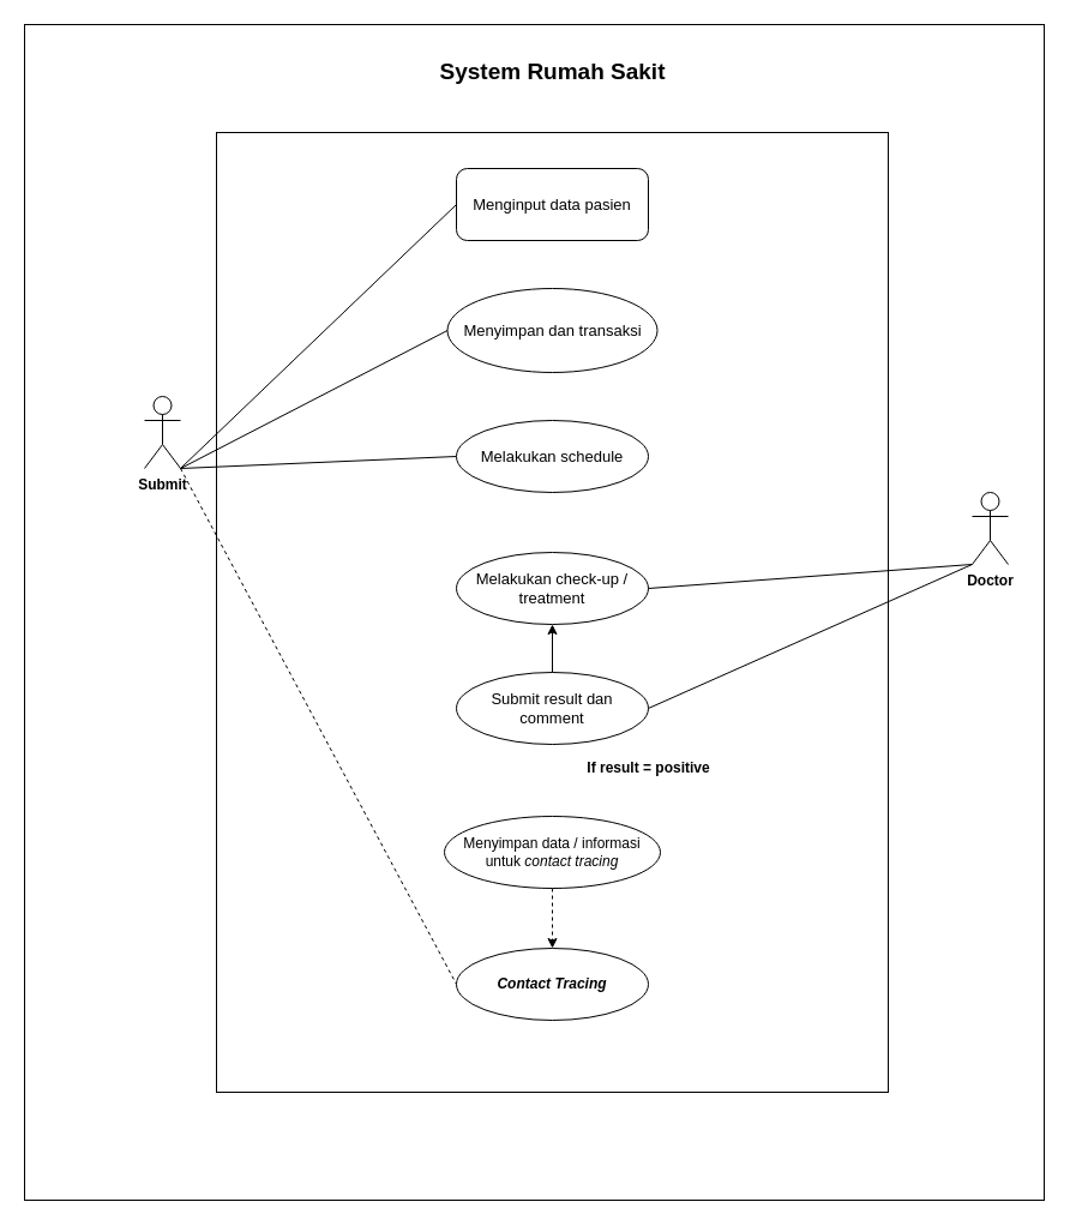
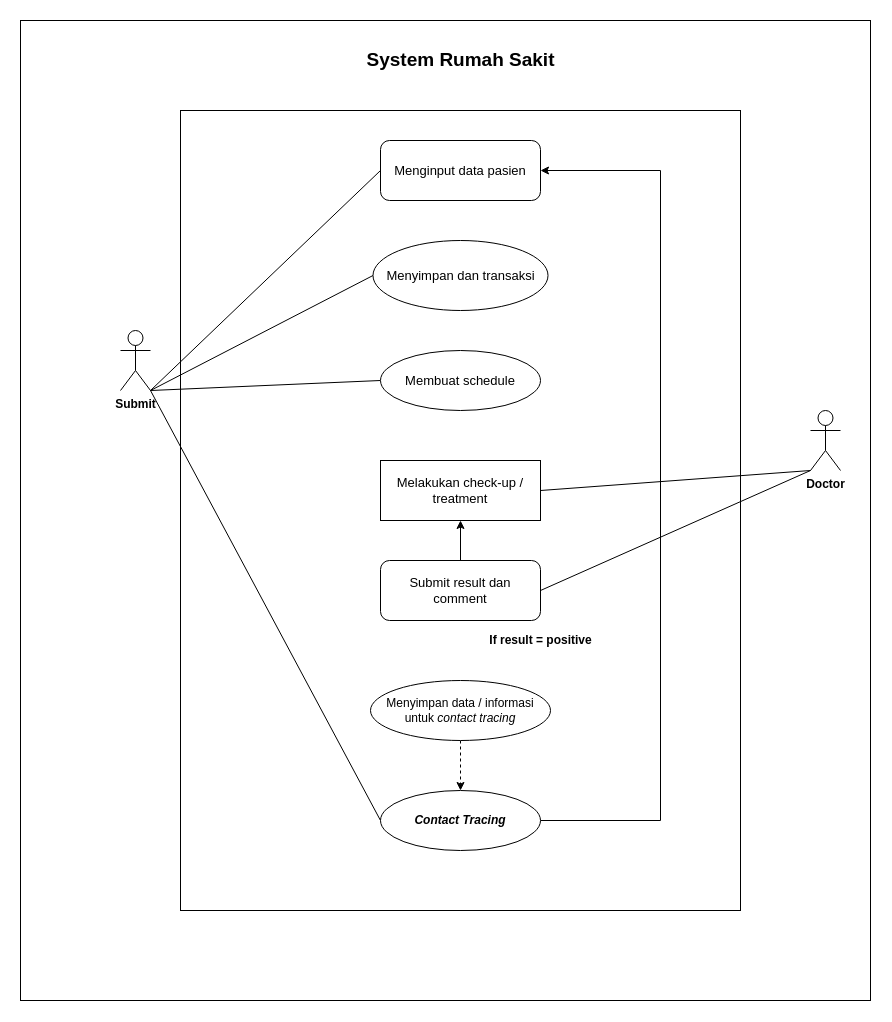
- <mxCell id="20" value="&lt;font style=&quot;font-size: 13px&quot;&gt;Melakukan schedule&lt;/font&gt;" style="ellipse;whiteSpace=wrap;html=1;" parent="1" vertex="1"><mxGeometry x="380" y="350" width="160" height="60" as="geometry" /></mxCell>
+ <mxCell id="20" value="&lt;font style=&quot;font-size: 13px&quot;&gt;Membuat schedule&lt;/font&gt;" style="ellipse;whiteSpace=wrap;html=1;" parent="1" vertex="1"><mxGeometry x="380" y="350" width="160" height="60" as="geometry" /></mxCell>
- <mxCell id="11" value="&lt;font style=&quot;font-size: 13px&quot;&gt;Melakukan check-up / treatment&lt;/font&gt;" style="ellipse;whiteSpace=wrap;html=1;" parent="1" vertex="1"><mxGeometry x="380" y="460" width="160" height="60" as="geometry" /></mxCell>
+ <mxCell id="11" value="&lt;font style=&quot;font-size: 13px&quot;&gt;Melakukan check-up / treatment&lt;/font&gt;" style="whiteSpace=wrap;html=1;rounded=0;" parent="1" vertex="1"><mxGeometry x="380" y="460" width="160" height="60" as="geometry" /></mxCell>
+ <mxCell id="15" style="edgeStyle=orthogonalEdgeStyle;rounded=0;orthogonalLoop=1;jettySize=auto;html=1;exitX=1;exitY=0.5;exitDx=0;exitDy=0;entryX=1;entryY=0.5;entryDx=0;entryDy=0;strokeColor=#000000;" edge="1" parent="1" source="16" target="13"><mxGeometry relative="1" as="geometry"><Array as="points"><mxPoint x="660" y="820" /><mxPoint x="660" y="170" /></Array></mxGeometry></mxCell>
- <mxCell id="19" value="&lt;font style=&quot;font-size: 13px&quot;&gt;Submit result dan comment&lt;/font&gt;" style="ellipse;whiteSpace=wrap;html=1;" parent="1" vertex="1"><mxGeometry x="380" y="560" width="160" height="60" as="geometry" /></mxCell>
+ <mxCell id="19" value="&lt;font style=&quot;font-size: 13px&quot;&gt;Submit result dan comment&lt;/font&gt;" style="whiteSpace=wrap;html=1;rounded=1;" parent="1" vertex="1"><mxGeometry x="380" y="560" width="160" height="60" as="geometry" /></mxCell>
- <mxCell id="6" style="edgeStyle=none;rounded=0;orthogonalLoop=1;jettySize=auto;html=1;exitX=1;exitY=1;exitDx=0;exitDy=0;exitPerimeter=0;entryX=0;entryY=0.5;entryDx=0;entryDy=0;endArrow=none;endFill=0;strokeColor=#000000;dashed=1;" parent="1" source="8" target="16" edge="1"><mxGeometry relative="1" as="geometry" /></mxCell>
+ <mxCell id="6" style="edgeStyle=none;rounded=0;orthogonalLoop=1;jettySize=auto;html=1;exitX=1;exitY=1;exitDx=0;exitDy=0;exitPerimeter=0;entryX=0;entryY=0.5;entryDx=0;entryDy=0;endArrow=none;endFill=0;strokeColor=#000000;" parent="1" source="8" target="16" edge="1"><mxGeometry relative="1" as="geometry" /></mxCell>
